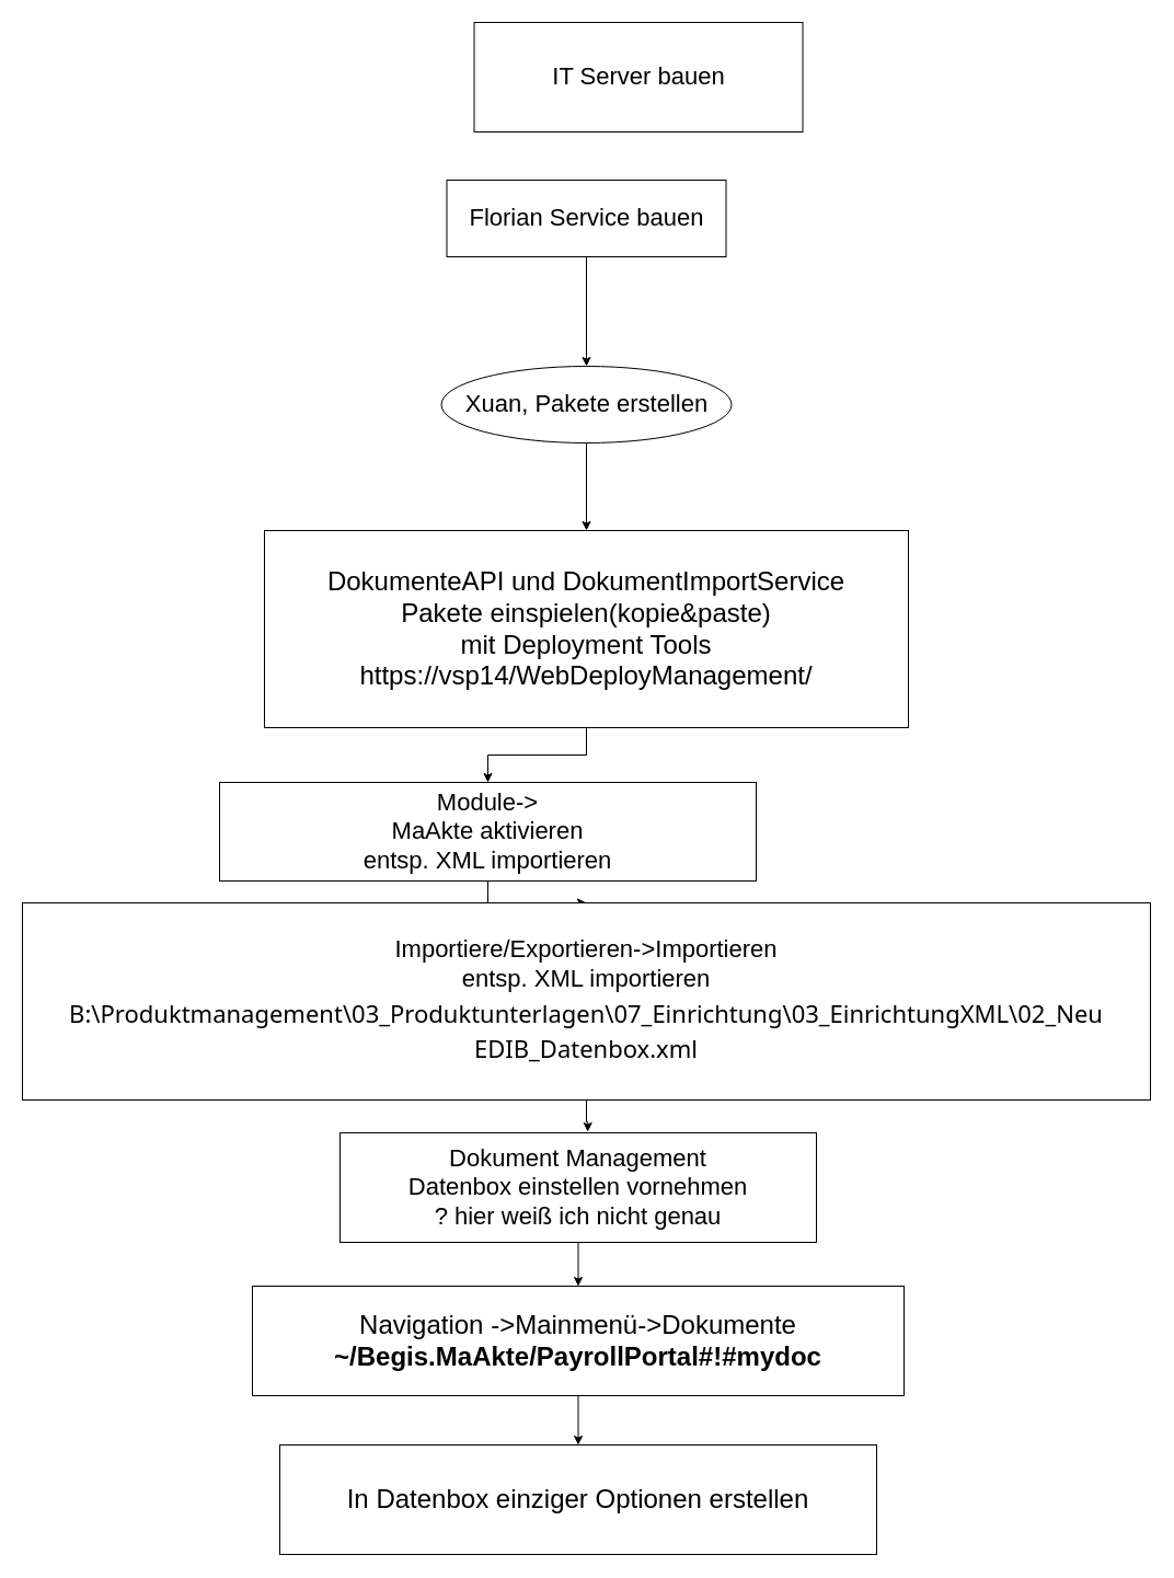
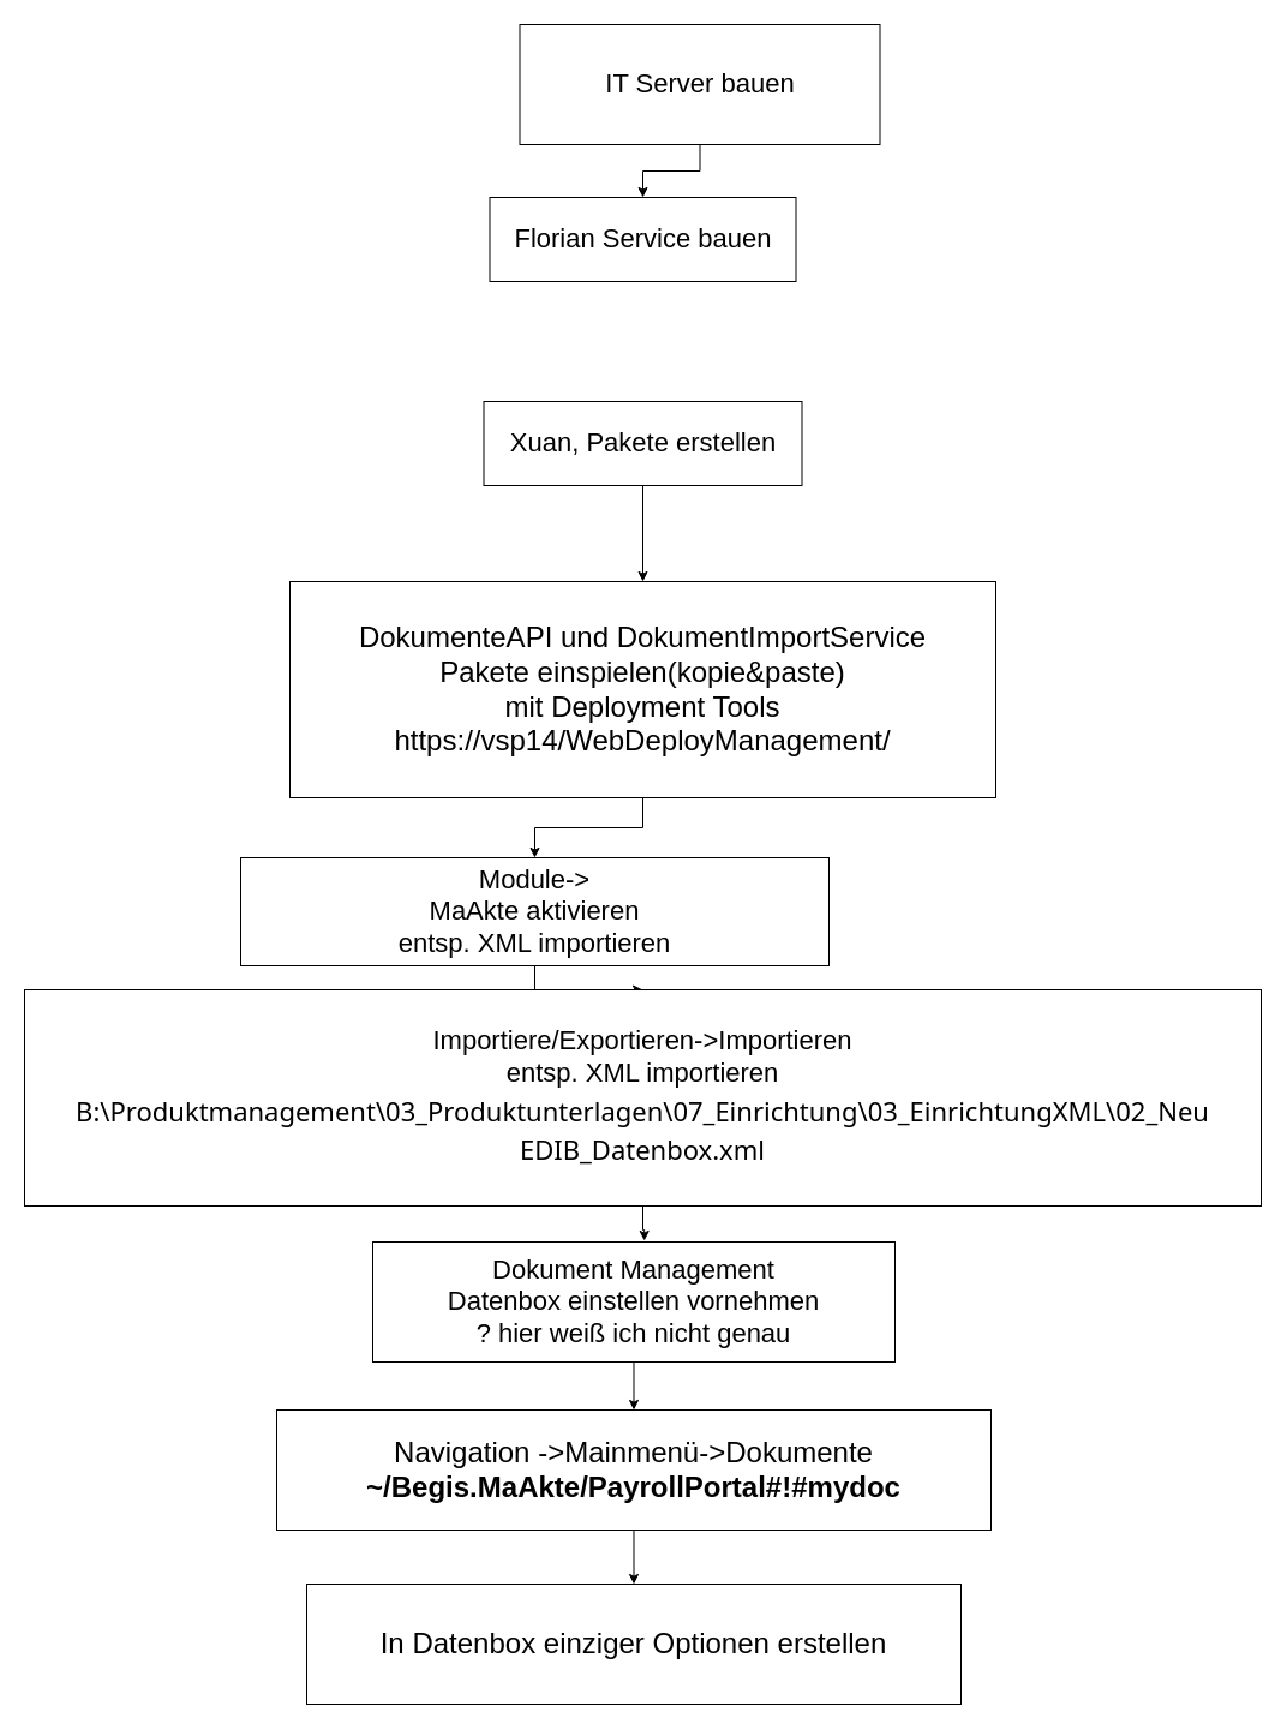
+ <mxCell id="17" value="" style="edgeStyle=orthogonalEdgeStyle;rounded=0;orthogonalLoop=1;jettySize=auto;html=1;fontSize=22;" edge="1" parent="1" source="18" target="16"><mxGeometry relative="1" as="geometry" /></mxCell>
- <mxCell id="15" value="" style="edgeStyle=orthogonalEdgeStyle;rounded=0;orthogonalLoop=1;jettySize=auto;html=1;fontSize=22;" edge="1" parent="1" source="16" target="14"><mxGeometry relative="1" as="geometry" /></mxCell>
- <mxCell id="14" value="Xuan, Pakete erstellen" style="ellipse;whiteSpace=wrap;html=1;fontSize=22;" vertex="1" parent="1"><mxGeometry x="402.5" y="334" width="265" height="70" as="geometry" /></mxCell>
+ <mxCell id="14" value="Xuan, Pakete erstellen" style="rounded=0;whiteSpace=wrap;html=1;fontSize=22;" vertex="1" parent="1"><mxGeometry x="402.5" y="334" width="265" height="70" as="geometry" /></mxCell>
